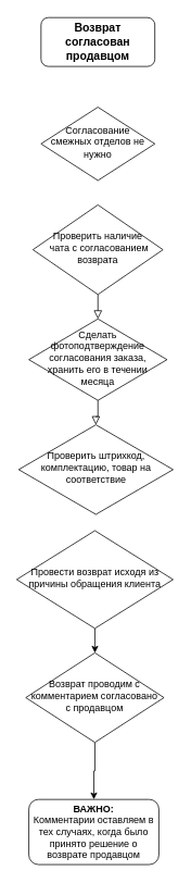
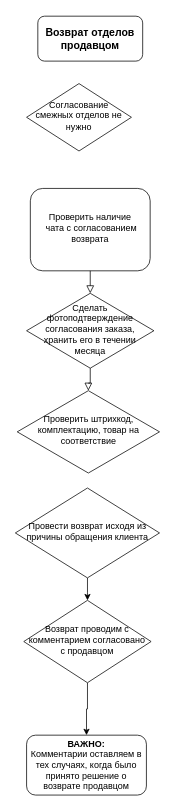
- <mxCell id="2" value="&lt;b&gt;&lt;font style=&quot;font-size: 14px;&quot;&gt;Возврат согласован продавцом&lt;/font&gt;&lt;/b&gt;" style="rounded=1;whiteSpace=wrap;html=1;fontSize=12;glass=0;strokeWidth=1;shadow=0;" vertex="1" parent="1"><mxGeometry x="50" y="20" width="140" height="60" as="geometry" /></mxCell>
+ <mxCell id="2" value="&lt;b&gt;&lt;font style=&quot;font-size: 14px;&quot;&gt;Возврат отделов продавцом&lt;/font&gt;&lt;/b&gt;" style="rounded=1;whiteSpace=wrap;html=1;fontSize=12;glass=0;strokeWidth=1;shadow=0;" vertex="1" parent="1"><mxGeometry x="50" y="20" width="140" height="60" as="geometry" /></mxCell>
- <mxCell id="3" value="Согласование смежных отделов не нужно" style="rhombus;whiteSpace=wrap;html=1;shadow=0;fontFamily=Helvetica;fontSize=12;align=center;strokeWidth=1;spacing=6;spacingTop=-4;" vertex="1" parent="1"><mxGeometry x="50" y="130" width="140" height="90" as="geometry" /></mxCell>
+ <mxCell id="3" value="Согласование смежных отделов не нужно" style="rhombus;whiteSpace=wrap;html=1;shadow=0;fontFamily=Helvetica;fontSize=12;align=center;strokeWidth=1;spacing=6;spacingTop=-4;" vertex="1" parent="1"><mxGeometry x="35" y="110" width="140" height="90" as="geometry" /></mxCell>
- <mxCell id="4" value="&lt;font style=&quot;font-size: 12px;&quot;&gt;Проверить наличие&lt;br&gt;&amp;nbsp;чата с согласованием возврата&lt;/font&gt;" style="rhombus;whiteSpace=wrap;html=1;shadow=0;fontFamily=Helvetica;fontSize=12;align=center;strokeWidth=1;spacing=6;spacingTop=-4;" vertex="1" parent="1"><mxGeometry x="40" y="250" width="160" height="110" as="geometry" /></mxCell>
+ <mxCell id="4" value="&lt;font style=&quot;font-size: 12px;&quot;&gt;Проверить наличие&lt;br&gt;&amp;nbsp;чата с согласованием возврата&lt;/font&gt;" style="whiteSpace=wrap;html=1;shadow=0;fontFamily=Helvetica;fontSize=12;align=center;strokeWidth=1;spacing=6;spacingTop=-4;rounded=1;" vertex="1" parent="1"><mxGeometry x="40" y="250" width="160" height="110" as="geometry" /></mxCell>
